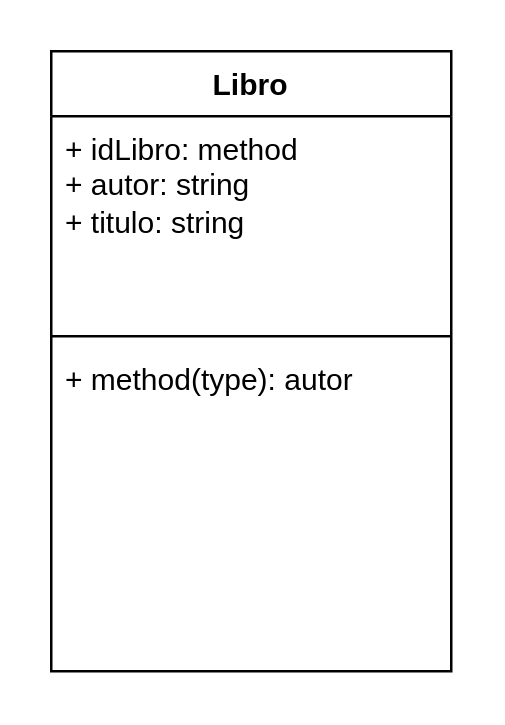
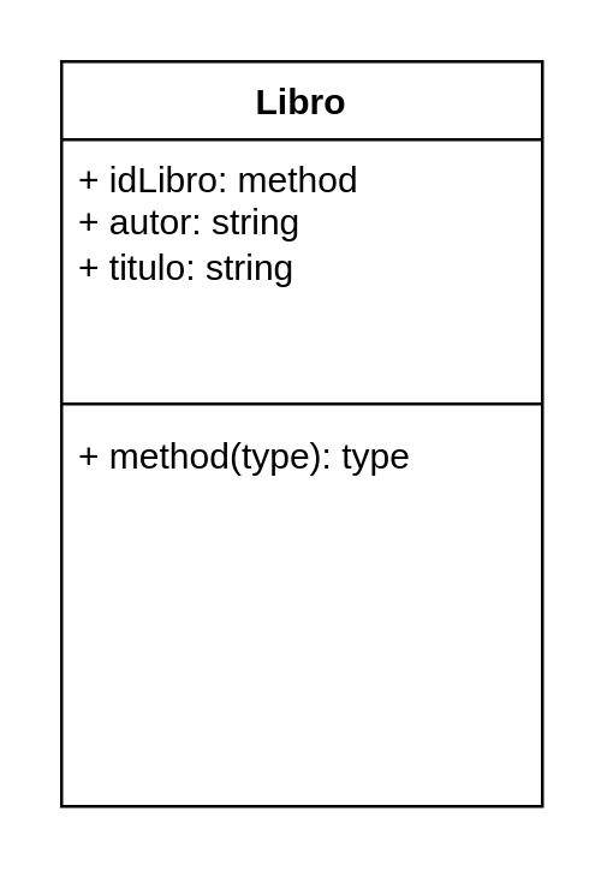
- <mxCell id="5" value="+ method(type): autor" style="text;strokeColor=none;fillColor=none;align=left;verticalAlign=top;spacingLeft=4;spacingRight=4;overflow=hidden;rotatable=0;points=[[0,0.5],[1,0.5]];portConstraint=eastwest;whiteSpace=wrap;html=1;" vertex="1" parent="2"><mxGeometry y="118" width="160" height="130" as="geometry" /></mxCell>
+ <mxCell id="5" value="+ method(type): type" style="text;strokeColor=none;fillColor=none;align=left;verticalAlign=top;spacingLeft=4;spacingRight=4;overflow=hidden;rotatable=0;points=[[0,0.5],[1,0.5]];portConstraint=eastwest;whiteSpace=wrap;html=1;" vertex="1" parent="2"><mxGeometry y="118" width="160" height="130" as="geometry" /></mxCell>
